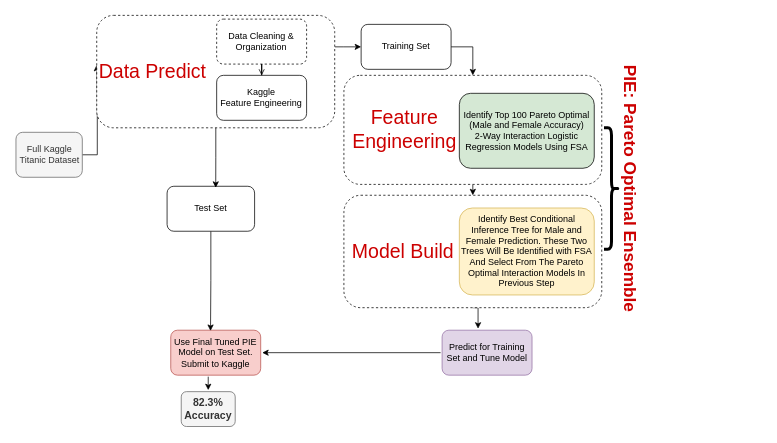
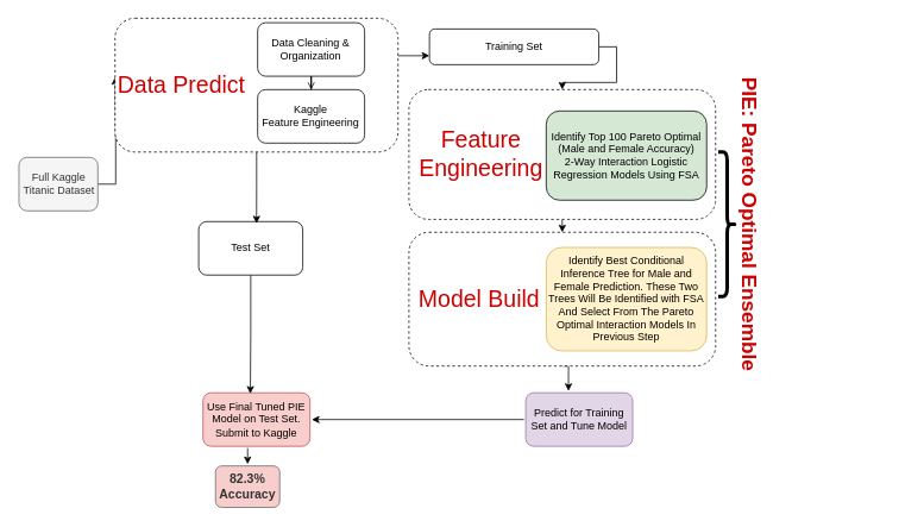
- <mxCell id="20" value="Data Cleaning &amp;amp; Organization" style="rounded=1;whiteSpace=wrap;html=1;dashed=1;" vertex="1" parent="1"><mxGeometry x="288.25" y="25" width="120" height="60" as="geometry" /></mxCell>
+ <mxCell id="20" value="Data Cleaning &amp;amp; Organization" style="rounded=1;whiteSpace=wrap;html=1;" vertex="1" parent="1"><mxGeometry x="288.25" y="25" width="120" height="60" as="geometry" /></mxCell>
- <mxCell id="7" value="Training Set" style="rounded=1;whiteSpace=wrap;html=1;" vertex="1" parent="1"><mxGeometry x="481" y="32" width="120" height="60" as="geometry" /></mxCell>
+ <mxCell id="7" value="Training Set" style="rounded=1;whiteSpace=wrap;html=1;" vertex="1" parent="1"><mxGeometry x="481" y="32" width="190" height="40" as="geometry" /></mxCell>
- <mxCell id="13" value="82.3% Accuracy" style="rounded=1;whiteSpace=wrap;html=1;fillColor=#f5f5f5;strokeColor=#666666;perimeterSpacing=2;shadow=0;glass=0;comic=0;fontColor=#333333;fontStyle=1;fontSize=14;" vertex="1" parent="1"><mxGeometry x="241" y="522" width="72" height="46.5" as="geometry" /></mxCell>
+ <mxCell id="13" value="82.3% Accuracy" style="rounded=1;whiteSpace=wrap;html=1;fillColor=#f8cecc;strokeColor=#666666;perimeterSpacing=2;shadow=0;glass=0;comic=0;fontColor=#333333;fontStyle=1;fontSize=14;" vertex="1" parent="1"><mxGeometry x="241" y="522" width="72" height="46.5" as="geometry" /></mxCell>
